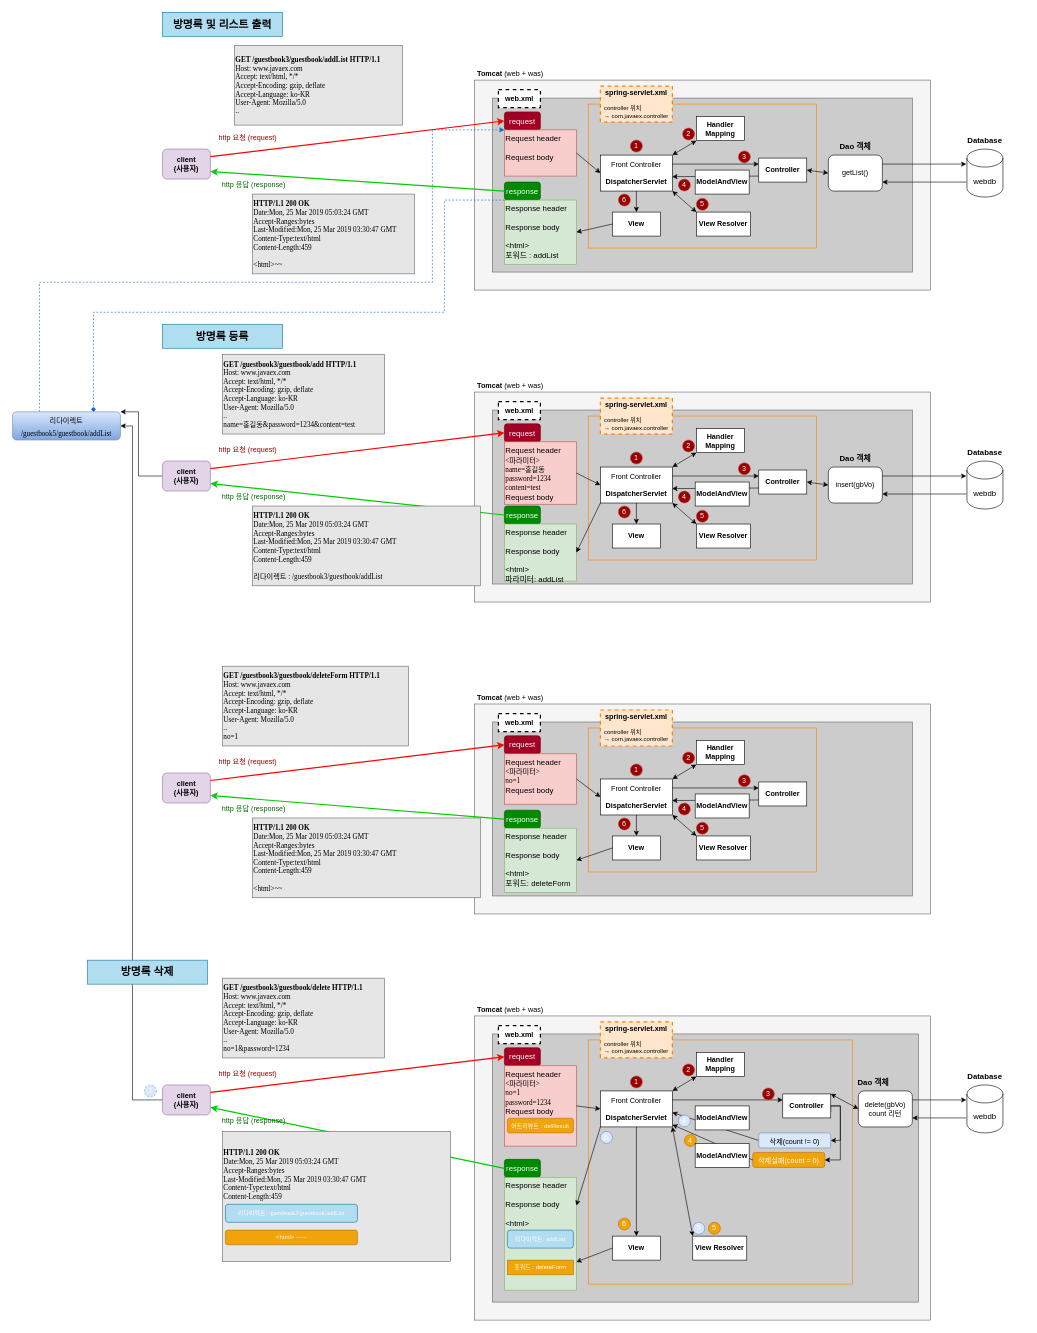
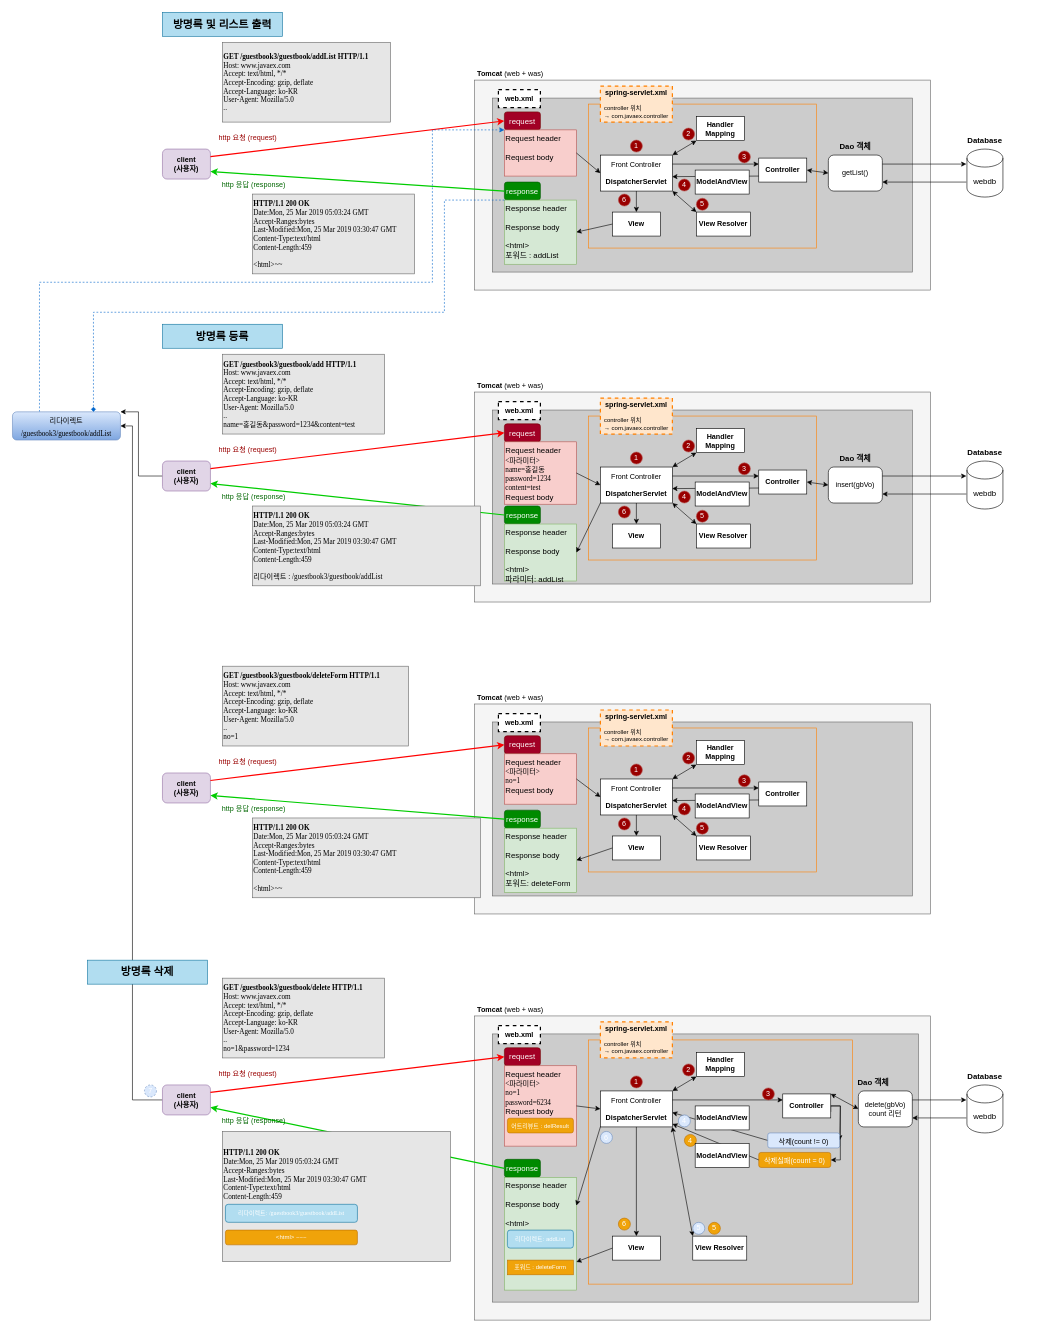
- <mxCell id="32" value="&lt;font color=&quot;#000000&quot;&gt;&lt;font style=&quot;font-size: 12px&quot;&gt;&lt;span style=&quot;font-family: &amp;#34;맑은 고딕&amp;#34; ; font-weight: bold&quot;&gt;GET /guestbook3&lt;/span&gt;&lt;span style=&quot;font-family: &amp;#34;맑은 고딕&amp;#34; ; font-weight: bold&quot;&gt;/guestbook/addList&amp;nbsp;&lt;/span&gt;&lt;span style=&quot;font-family: &amp;#34;맑은 고딕&amp;#34; ; font-weight: bold&quot;&gt;HTTP/1.1&lt;/span&gt;&lt;span style=&quot;font-family: &amp;#34;맑은 고딕&amp;#34; ; font-weight: bold&quot;&gt;&lt;br&gt;&lt;/span&gt;&lt;/font&gt;&lt;font style=&quot;font-size: 12px&quot;&gt;&lt;span style=&quot;font-family: &amp;#34;맑은 고딕&amp;#34;&quot;&gt;Host: www&lt;/span&gt;&lt;span style=&quot;font-family: &amp;#34;맑은 고딕&amp;#34;&quot;&gt;.javaex.com&lt;/span&gt;&lt;br&gt;&lt;/font&gt;&lt;font style=&quot;font-size: 12px&quot;&gt;&lt;span style=&quot;font-family: &amp;#34;맑은 고딕&amp;#34;&quot;&gt;Accept: text/html, */*&lt;/span&gt;&lt;br&gt;&lt;/font&gt;&lt;font style=&quot;font-size: 12px&quot;&gt;&lt;span style=&quot;font-family: &amp;#34;맑은 고딕&amp;#34;&quot;&gt;Accept-Encoding: &lt;/span&gt;&lt;span style=&quot;font-family: &amp;#34;맑은 고딕&amp;#34;&quot;&gt;gzip&lt;/span&gt;&lt;span style=&quot;font-family: &amp;#34;맑은 고딕&amp;#34;&quot;&gt;, deflate&lt;/span&gt;&lt;br&gt;&lt;/font&gt;&lt;/font&gt;&lt;p style=&quot;margin-top: 0pt ; margin-bottom: 0pt ; direction: ltr ; unicode-bidi: embed ; vertical-align: baseline&quot;&gt;&lt;font style=&quot;font-size: 12px&quot; color=&quot;#000000&quot;&gt;&lt;span style=&quot;font-family: &amp;#34;맑은 고딕&amp;#34;&quot;&gt;Accept-Language: &lt;/span&gt;&lt;span style=&quot;font-family: &amp;#34;맑은 고딕&amp;#34;&quot;&gt;ko&lt;/span&gt;&lt;span style=&quot;font-family: &amp;#34;맑은 고딕&amp;#34;&quot;&gt;-KR&lt;/span&gt;&lt;/font&gt;&lt;/p&gt;&lt;p style=&quot;margin-top: 0pt ; margin-bottom: 0pt ; direction: ltr ; unicode-bidi: embed ; vertical-align: baseline&quot;&gt;&lt;span style=&quot;font-family: &amp;#34;맑은 고딕&amp;#34;&quot;&gt;&lt;font color=&quot;#000000&quot;&gt;User-Agent: Mozilla/5.0&lt;/font&gt;&lt;/span&gt;&lt;/p&gt;&lt;p style=&quot;margin-top: 0pt ; margin-bottom: 0pt ; direction: ltr ; unicode-bidi: embed ; vertical-align: baseline&quot;&gt;&lt;/p&gt;&lt;font style=&quot;font-size: 12px&quot; color=&quot;#000000&quot;&gt;&lt;span style=&quot;font-family: &amp;#34;맑은 고딕&amp;#34;&quot;&gt;..&lt;/span&gt;&lt;/font&gt;" style="rounded=0;whiteSpace=wrap;html=1;strokeColor=#666666;strokeWidth=1;fontColor=#333333;fillColor=#E6E6E6;align=left;" parent="1" vertex="1"><mxGeometry x="390" y="75" width="280" height="133" as="geometry" /></mxCell>
+ <mxCell id="32" value="&lt;font color=&quot;#000000&quot;&gt;&lt;font style=&quot;font-size: 12px&quot;&gt;&lt;span style=&quot;font-family: &amp;#34;맑은 고딕&amp;#34; ; font-weight: bold&quot;&gt;GET /guestbook3&lt;/span&gt;&lt;span style=&quot;font-family: &amp;#34;맑은 고딕&amp;#34; ; font-weight: bold&quot;&gt;/guestbook/addList&amp;nbsp;&lt;/span&gt;&lt;span style=&quot;font-family: &amp;#34;맑은 고딕&amp;#34; ; font-weight: bold&quot;&gt;HTTP/1.1&lt;/span&gt;&lt;span style=&quot;font-family: &amp;#34;맑은 고딕&amp;#34; ; font-weight: bold&quot;&gt;&lt;br&gt;&lt;/span&gt;&lt;/font&gt;&lt;font style=&quot;font-size: 12px&quot;&gt;&lt;span style=&quot;font-family: &amp;#34;맑은 고딕&amp;#34;&quot;&gt;Host: www&lt;/span&gt;&lt;span style=&quot;font-family: &amp;#34;맑은 고딕&amp;#34;&quot;&gt;.javaex.com&lt;/span&gt;&lt;br&gt;&lt;/font&gt;&lt;font style=&quot;font-size: 12px&quot;&gt;&lt;span style=&quot;font-family: &amp;#34;맑은 고딕&amp;#34;&quot;&gt;Accept: text/html, */*&lt;/span&gt;&lt;br&gt;&lt;/font&gt;&lt;font style=&quot;font-size: 12px&quot;&gt;&lt;span style=&quot;font-family: &amp;#34;맑은 고딕&amp;#34;&quot;&gt;Accept-Encoding: &lt;/span&gt;&lt;span style=&quot;font-family: &amp;#34;맑은 고딕&amp;#34;&quot;&gt;gzip&lt;/span&gt;&lt;span style=&quot;font-family: &amp;#34;맑은 고딕&amp;#34;&quot;&gt;, deflate&lt;/span&gt;&lt;br&gt;&lt;/font&gt;&lt;/font&gt;&lt;p style=&quot;margin-top: 0pt ; margin-bottom: 0pt ; direction: ltr ; unicode-bidi: embed ; vertical-align: baseline&quot;&gt;&lt;font style=&quot;font-size: 12px&quot; color=&quot;#000000&quot;&gt;&lt;span style=&quot;font-family: &amp;#34;맑은 고딕&amp;#34;&quot;&gt;Accept-Language: &lt;/span&gt;&lt;span style=&quot;font-family: &amp;#34;맑은 고딕&amp;#34;&quot;&gt;ko&lt;/span&gt;&lt;span style=&quot;font-family: &amp;#34;맑은 고딕&amp;#34;&quot;&gt;-KR&lt;/span&gt;&lt;/font&gt;&lt;/p&gt;&lt;p style=&quot;margin-top: 0pt ; margin-bottom: 0pt ; direction: ltr ; unicode-bidi: embed ; vertical-align: baseline&quot;&gt;&lt;span style=&quot;font-family: &amp;#34;맑은 고딕&amp;#34;&quot;&gt;&lt;font color=&quot;#000000&quot;&gt;User-Agent: Mozilla/5.0&lt;/font&gt;&lt;/span&gt;&lt;/p&gt;&lt;p style=&quot;margin-top: 0pt ; margin-bottom: 0pt ; direction: ltr ; unicode-bidi: embed ; vertical-align: baseline&quot;&gt;&lt;/p&gt;&lt;font style=&quot;font-size: 12px&quot; color=&quot;#000000&quot;&gt;&lt;span style=&quot;font-family: &amp;#34;맑은 고딕&amp;#34;&quot;&gt;..&lt;/span&gt;&lt;/font&gt;" style="rounded=0;whiteSpace=wrap;html=1;strokeColor=#666666;strokeWidth=1;fontColor=#333333;fillColor=#E6E6E6;align=left;" parent="1" vertex="1"><mxGeometry x="370" y="70" width="280" height="133" as="geometry" /></mxCell>
- <mxCell id="92" value="&lt;font style=&quot;font-size: 12px&quot;&gt;리다이렉트&lt;br&gt;&lt;span style=&quot;text-align: left ; font-family: &amp;#34;맑은 고딕&amp;#34;&quot;&gt;/guestbook5&lt;/span&gt;&lt;span style=&quot;text-align: left ; font-family: &amp;#34;맑은 고딕&amp;#34;&quot;&gt;/guestbook/addList&lt;/span&gt;&lt;br&gt;&lt;/font&gt;" style="rounded=1;whiteSpace=wrap;html=1;fontSize=18;fillColor=#dae8fc;strokeColor=#6c8ebf;gradientColor=#7ea6e0;" vertex="1" parent="1"><mxGeometry x="20" y="686" width="180" height="47" as="geometry" /></mxCell>
+ <mxCell id="92" value="&lt;font style=&quot;font-size: 12px&quot;&gt;리다이렉트&lt;br&gt;&lt;span style=&quot;text-align: left ; font-family: &amp;#34;맑은 고딕&amp;#34;&quot;&gt;/guestbook3&lt;/span&gt;&lt;span style=&quot;text-align: left ; font-family: &amp;#34;맑은 고딕&amp;#34;&quot;&gt;/guestbook/addList&lt;/span&gt;&lt;br&gt;&lt;/font&gt;" style="rounded=1;whiteSpace=wrap;html=1;fontSize=18;fillColor=#dae8fc;strokeColor=#6c8ebf;gradientColor=#7ea6e0;" vertex="1" parent="1"><mxGeometry x="20" y="686" width="180" height="47" as="geometry" /></mxCell>
- <mxCell id="156" value="Request header&lt;br&gt;&lt;div&gt;&lt;span style=&quot;font-family: &amp;#34;맑은 고딕&amp;#34; ; font-size: 12px&quot;&gt;&amp;lt;파라미터&amp;gt;&lt;/span&gt;&lt;/div&gt;&lt;div&gt;&lt;span style=&quot;font-family: &amp;#34;맑은 고딕&amp;#34; ; font-size: 12px&quot;&gt;no=1&lt;/span&gt;&lt;/div&gt;&lt;div&gt;&lt;span style=&quot;font-family: &amp;#34;맑은 고딕&amp;#34; ; font-size: 12px&quot;&gt;password=1234&lt;/span&gt;&lt;/div&gt;Request body" style="rounded=0;whiteSpace=wrap;html=1;strokeColor=#b85450;strokeWidth=1;fillColor=#f8cecc;fontSize=13;align=left;verticalAlign=top;" vertex="1" parent="1"><mxGeometry x="840" y="1776" width="120" height="134" as="geometry" /></mxCell>
+ <mxCell id="156" value="Request header&lt;br&gt;&lt;div&gt;&lt;span style=&quot;font-family: &amp;#34;맑은 고딕&amp;#34; ; font-size: 12px&quot;&gt;&amp;lt;파라미터&amp;gt;&lt;/span&gt;&lt;/div&gt;&lt;div&gt;&lt;span style=&quot;font-family: &amp;#34;맑은 고딕&amp;#34; ; font-size: 12px&quot;&gt;no=1&lt;/span&gt;&lt;/div&gt;&lt;div&gt;&lt;span style=&quot;font-family: &amp;#34;맑은 고딕&amp;#34; ; font-size: 12px&quot;&gt;password=6234&lt;/span&gt;&lt;/div&gt;Request body" style="rounded=0;whiteSpace=wrap;html=1;strokeColor=#b85450;strokeWidth=1;fillColor=#f8cecc;fontSize=13;align=left;verticalAlign=top;" vertex="1" parent="1"><mxGeometry x="840" y="1776" width="120" height="134" as="geometry" /></mxCell>
- <mxCell id="176" value="&lt;font style=&quot;font-size: 12px&quot;&gt;삭제(count != 0)&lt;/font&gt;" style="rounded=1;whiteSpace=wrap;html=1;fontSize=18;fillColor=#dae8fc;strokeColor=#6c8ebf;" vertex="1" parent="1"><mxGeometry x="1264" y="1888" width="120" height="25" as="geometry" /></mxCell>
+ <mxCell id="176" value="&lt;font style=&quot;font-size: 12px&quot;&gt;삭제(count != 0)&lt;/font&gt;" style="rounded=1;whiteSpace=wrap;html=1;fontSize=18;fillColor=#dae8fc;strokeColor=#6c8ebf;" vertex="1" parent="1"><mxGeometry x="1279" y="1888" width="120" height="25" as="geometry" /></mxCell>
- <mxCell id="177" value="&lt;span style=&quot;font-size: 12px&quot;&gt;삭제실패(count = 0)&lt;/span&gt;" style="rounded=1;whiteSpace=wrap;html=1;fontSize=18;fillColor=#f0a30a;strokeColor=#BD7000;fontColor=#ffffff;" vertex="1" parent="1"><mxGeometry x="1254" y="1920.5" width="120" height="25" as="geometry" /></mxCell>
+ <mxCell id="177" value="&lt;span style=&quot;font-size: 12px&quot;&gt;삭제실패(count = 0)&lt;/span&gt;" style="rounded=1;whiteSpace=wrap;html=1;fontSize=18;fillColor=#f0a30a;strokeColor=#BD7000;fontColor=#ffffff;" vertex="1" parent="1"><mxGeometry x="1264" y="1920.5" width="120" height="25" as="geometry" /></mxCell>
